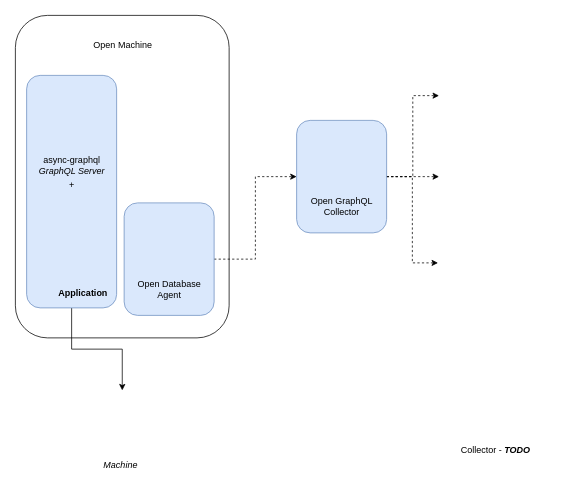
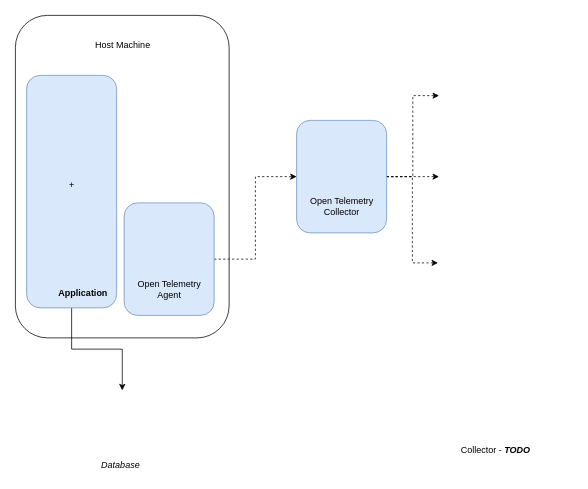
- <mxCell id="14" value="Open Machine" style="text;html=1;align=center;verticalAlign=middle;resizable=0;points=[];autosize=1;" vertex="1" parent="1"><mxGeometry x="117.5" y="50" width="90" height="20" as="geometry" /></mxCell>
+ <mxCell id="14" value="Host Machine" style="text;html=1;align=center;verticalAlign=middle;resizable=0;points=[];autosize=1;" vertex="1" parent="1"><mxGeometry x="117.5" y="50" width="90" height="20" as="geometry" /></mxCell>
- <mxCell id="6" value="&lt;div&gt;async-graphql&lt;/div&gt;&lt;div&gt;&lt;i&gt;GraphQL Server&lt;/i&gt;&lt;br&gt;&lt;/div&gt;" style="text;html=1;align=center;verticalAlign=middle;resizable=0;points=[];autosize=1;" vertex="1" parent="1"><mxGeometry x="45" y="205" width="100" height="30" as="geometry" /></mxCell>
- <mxCell id="23" value="&lt;div&gt;Open GraphQL &lt;br&gt;&lt;/div&gt;&lt;div&gt;Collector&lt;/div&gt;" style="text;html=1;align=center;verticalAlign=middle;resizable=0;points=[];autosize=1;" vertex="1" parent="1"><mxGeometry x="405" y="260" width="100" height="30" as="geometry" /></mxCell>
+ <mxCell id="23" value="&lt;div&gt;Open Telemetry &lt;br&gt;&lt;/div&gt;&lt;div&gt;Collector&lt;/div&gt;" style="text;html=1;align=center;verticalAlign=middle;resizable=0;points=[];autosize=1;" vertex="1" parent="1"><mxGeometry x="405" y="260" width="100" height="30" as="geometry" /></mxCell>
- <mxCell id="13" value="&lt;div&gt;Open Database &lt;br&gt;&lt;/div&gt;&lt;div&gt;Agent&lt;/div&gt;" style="text;html=1;align=center;verticalAlign=middle;resizable=0;points=[];autosize=1;" vertex="1" parent="1"><mxGeometry x="175" y="370" width="100" height="30" as="geometry" /></mxCell>
+ <mxCell id="13" value="&lt;div&gt;Open Telemetry &lt;br&gt;&lt;/div&gt;&lt;div&gt;Agent&lt;/div&gt;" style="text;html=1;align=center;verticalAlign=middle;resizable=0;points=[];autosize=1;" vertex="1" parent="1"><mxGeometry x="175" y="370" width="100" height="30" as="geometry" /></mxCell>
- <mxCell id="16" value="Machine" style="text;html=1;align=center;verticalAlign=middle;resizable=0;points=[];autosize=1;fontStyle=2" vertex="1" parent="1"><mxGeometry x="125" y="610" width="70" height="20" as="geometry" /></mxCell>
+ <mxCell id="16" value="Database" style="text;html=1;align=center;verticalAlign=middle;resizable=0;points=[];autosize=1;fontStyle=2" vertex="1" parent="1"><mxGeometry x="125" y="610" width="70" height="20" as="geometry" /></mxCell>
